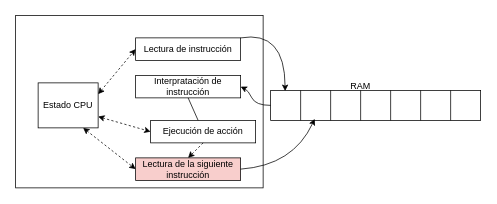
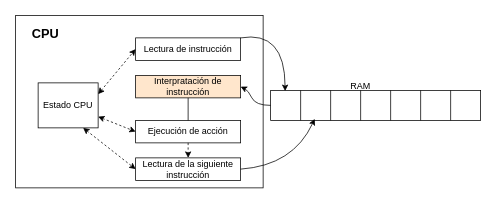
+ <mxCell id="24" value="&lt;b&gt;&lt;font style=&quot;font-size: 17px;&quot;&gt;CPU&lt;/font&gt;&lt;/b&gt;" style="text;html=1;align=center;verticalAlign=middle;whiteSpace=wrap;rounded=0;" vertex="1" parent="1"><mxGeometry x="30" y="30" width="60" height="30" as="geometry" /></mxCell>
- <mxCell id="13" value="Interpratación de instrucción" style="rounded=0;whiteSpace=wrap;html=1;" vertex="1" parent="1"><mxGeometry x="180" y="100" width="140" height="30" as="geometry" /></mxCell>
+ <mxCell id="13" value="Interpratación de instrucción" style="rounded=0;whiteSpace=wrap;html=1;fillColor=#ffe6cc;" vertex="1" parent="1"><mxGeometry x="180" y="100" width="140" height="30" as="geometry" /></mxCell>
- <mxCell id="15" value="Ejecución de acción" style="rounded=0;whiteSpace=wrap;html=1;" vertex="1" parent="1"><mxGeometry x="200" y="160" width="140" height="30" as="geometry" /></mxCell>
+ <mxCell id="15" value="Ejecución de acción" style="rounded=0;whiteSpace=wrap;html=1;" vertex="1" parent="1"><mxGeometry x="180" y="160" width="140" height="30" as="geometry" /></mxCell>
- <mxCell id="20" value="Lectura de la siguiente instrucción" style="rounded=0;whiteSpace=wrap;html=1;fillColor=#f8cecc;" vertex="1" parent="1"><mxGeometry x="180" y="210" width="140" height="30" as="geometry" /></mxCell>
+ <mxCell id="20" value="Lectura de la siguiente instrucción" style="rounded=0;whiteSpace=wrap;html=1;" vertex="1" parent="1"><mxGeometry x="180" y="210" width="140" height="30" as="geometry" /></mxCell>
